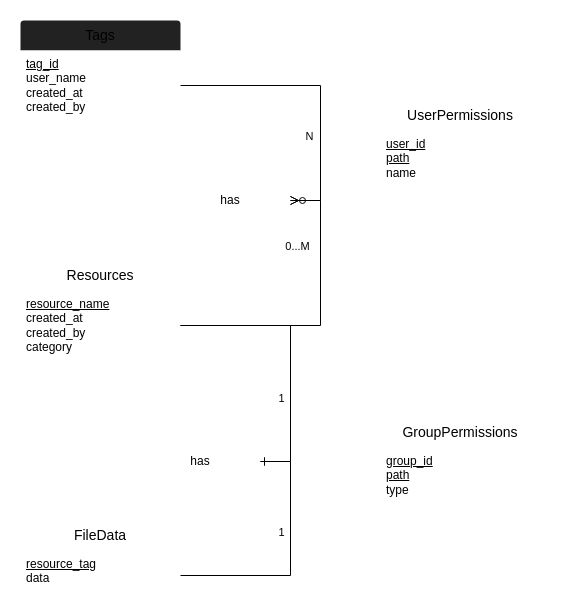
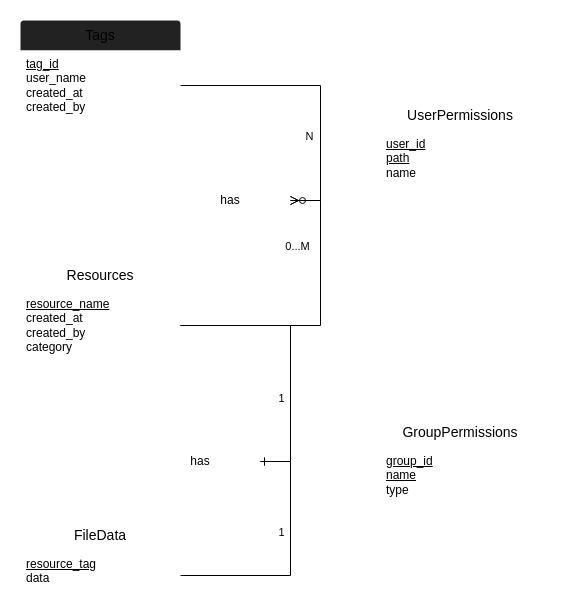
- <mxCell id="9" value="&lt;div&gt;&lt;u&gt;group_id&lt;/u&gt;&lt;div&gt;&lt;u&gt;path&lt;/u&gt;&lt;/div&gt;&lt;div&gt;type&lt;/div&gt;&lt;/div&gt;" style="align=left;strokeColor=none;fillColor=light-dark(#FFFFFF,#37383F);spacingLeft=4;spacingRight=4;fontSize=12;verticalAlign=top;resizable=0;rotatable=0;part=1;html=1;whiteSpace=wrap;fontColor=light-dark(#000000,#D7D7D9);" parent="8" vertex="1"><mxGeometry y="30" width="160" height="59" as="geometry" /></mxCell>
+ <mxCell id="9" value="&lt;div&gt;&lt;u&gt;group_id&lt;/u&gt;&lt;div&gt;&lt;u&gt;name&lt;/u&gt;&lt;/div&gt;&lt;div&gt;type&lt;/div&gt;&lt;/div&gt;" style="align=left;strokeColor=none;fillColor=light-dark(#FFFFFF,#37383F);spacingLeft=4;spacingRight=4;fontSize=12;verticalAlign=top;resizable=0;rotatable=0;part=1;html=1;whiteSpace=wrap;fontColor=light-dark(#000000,#D7D7D9);" parent="8" vertex="1"><mxGeometry y="30" width="160" height="59" as="geometry" /></mxCell>
